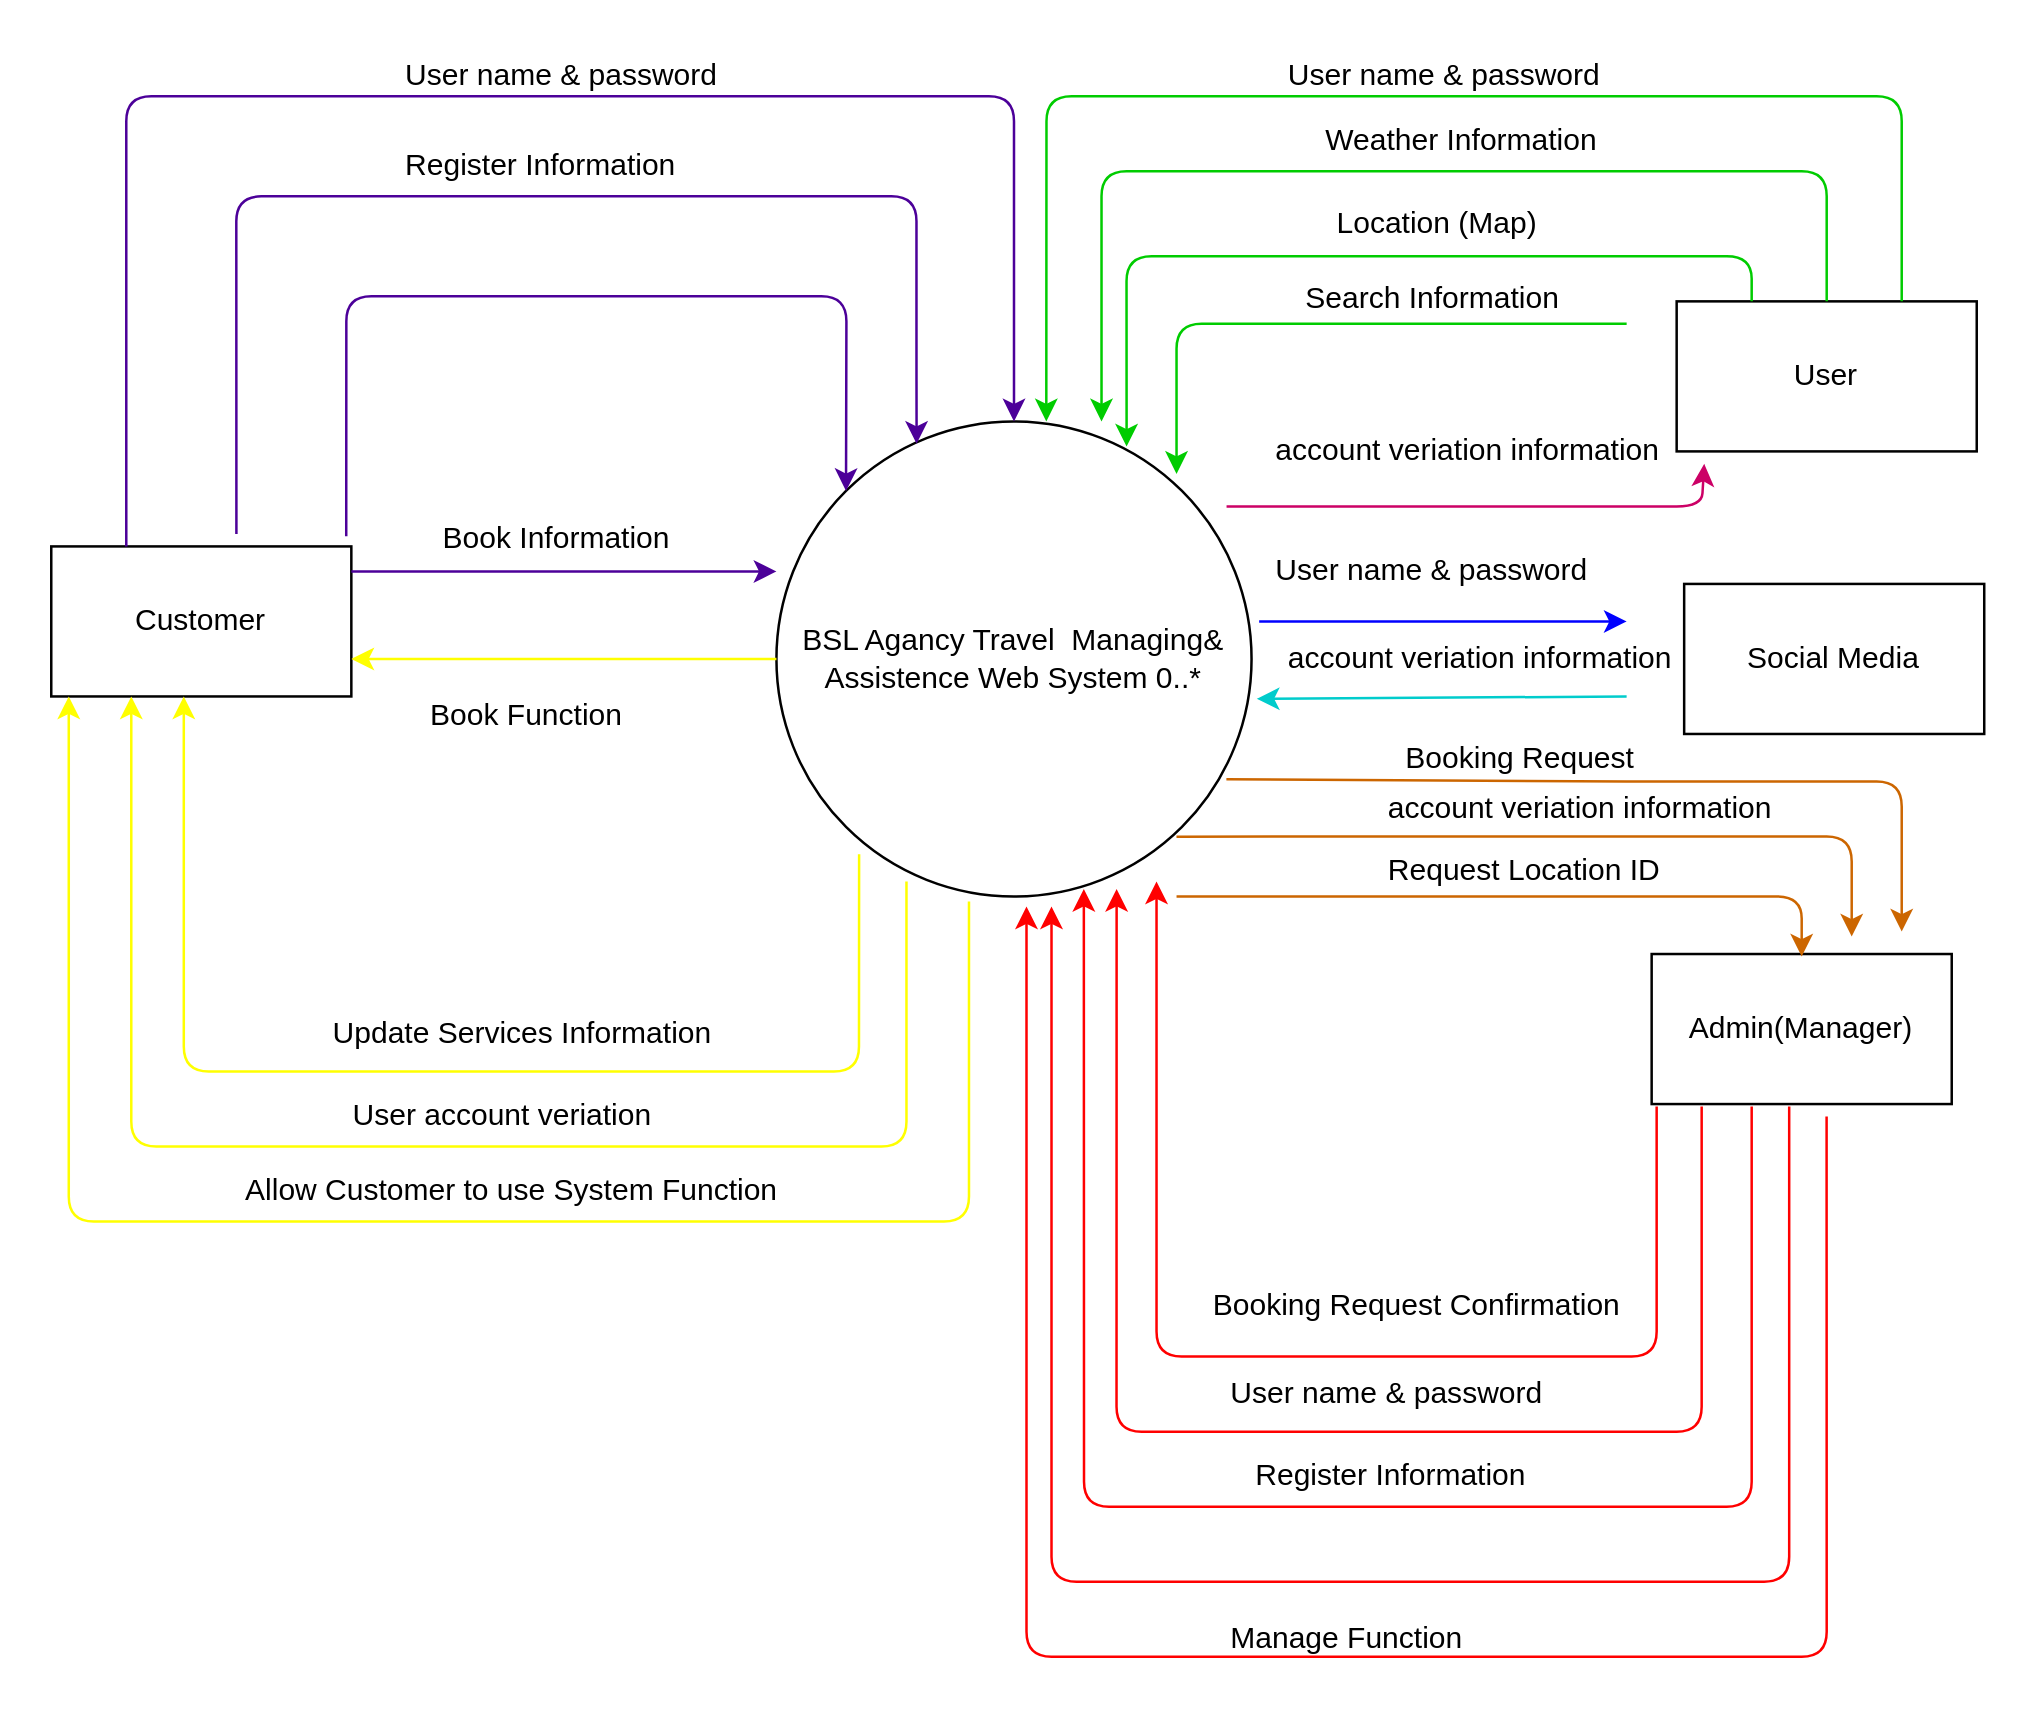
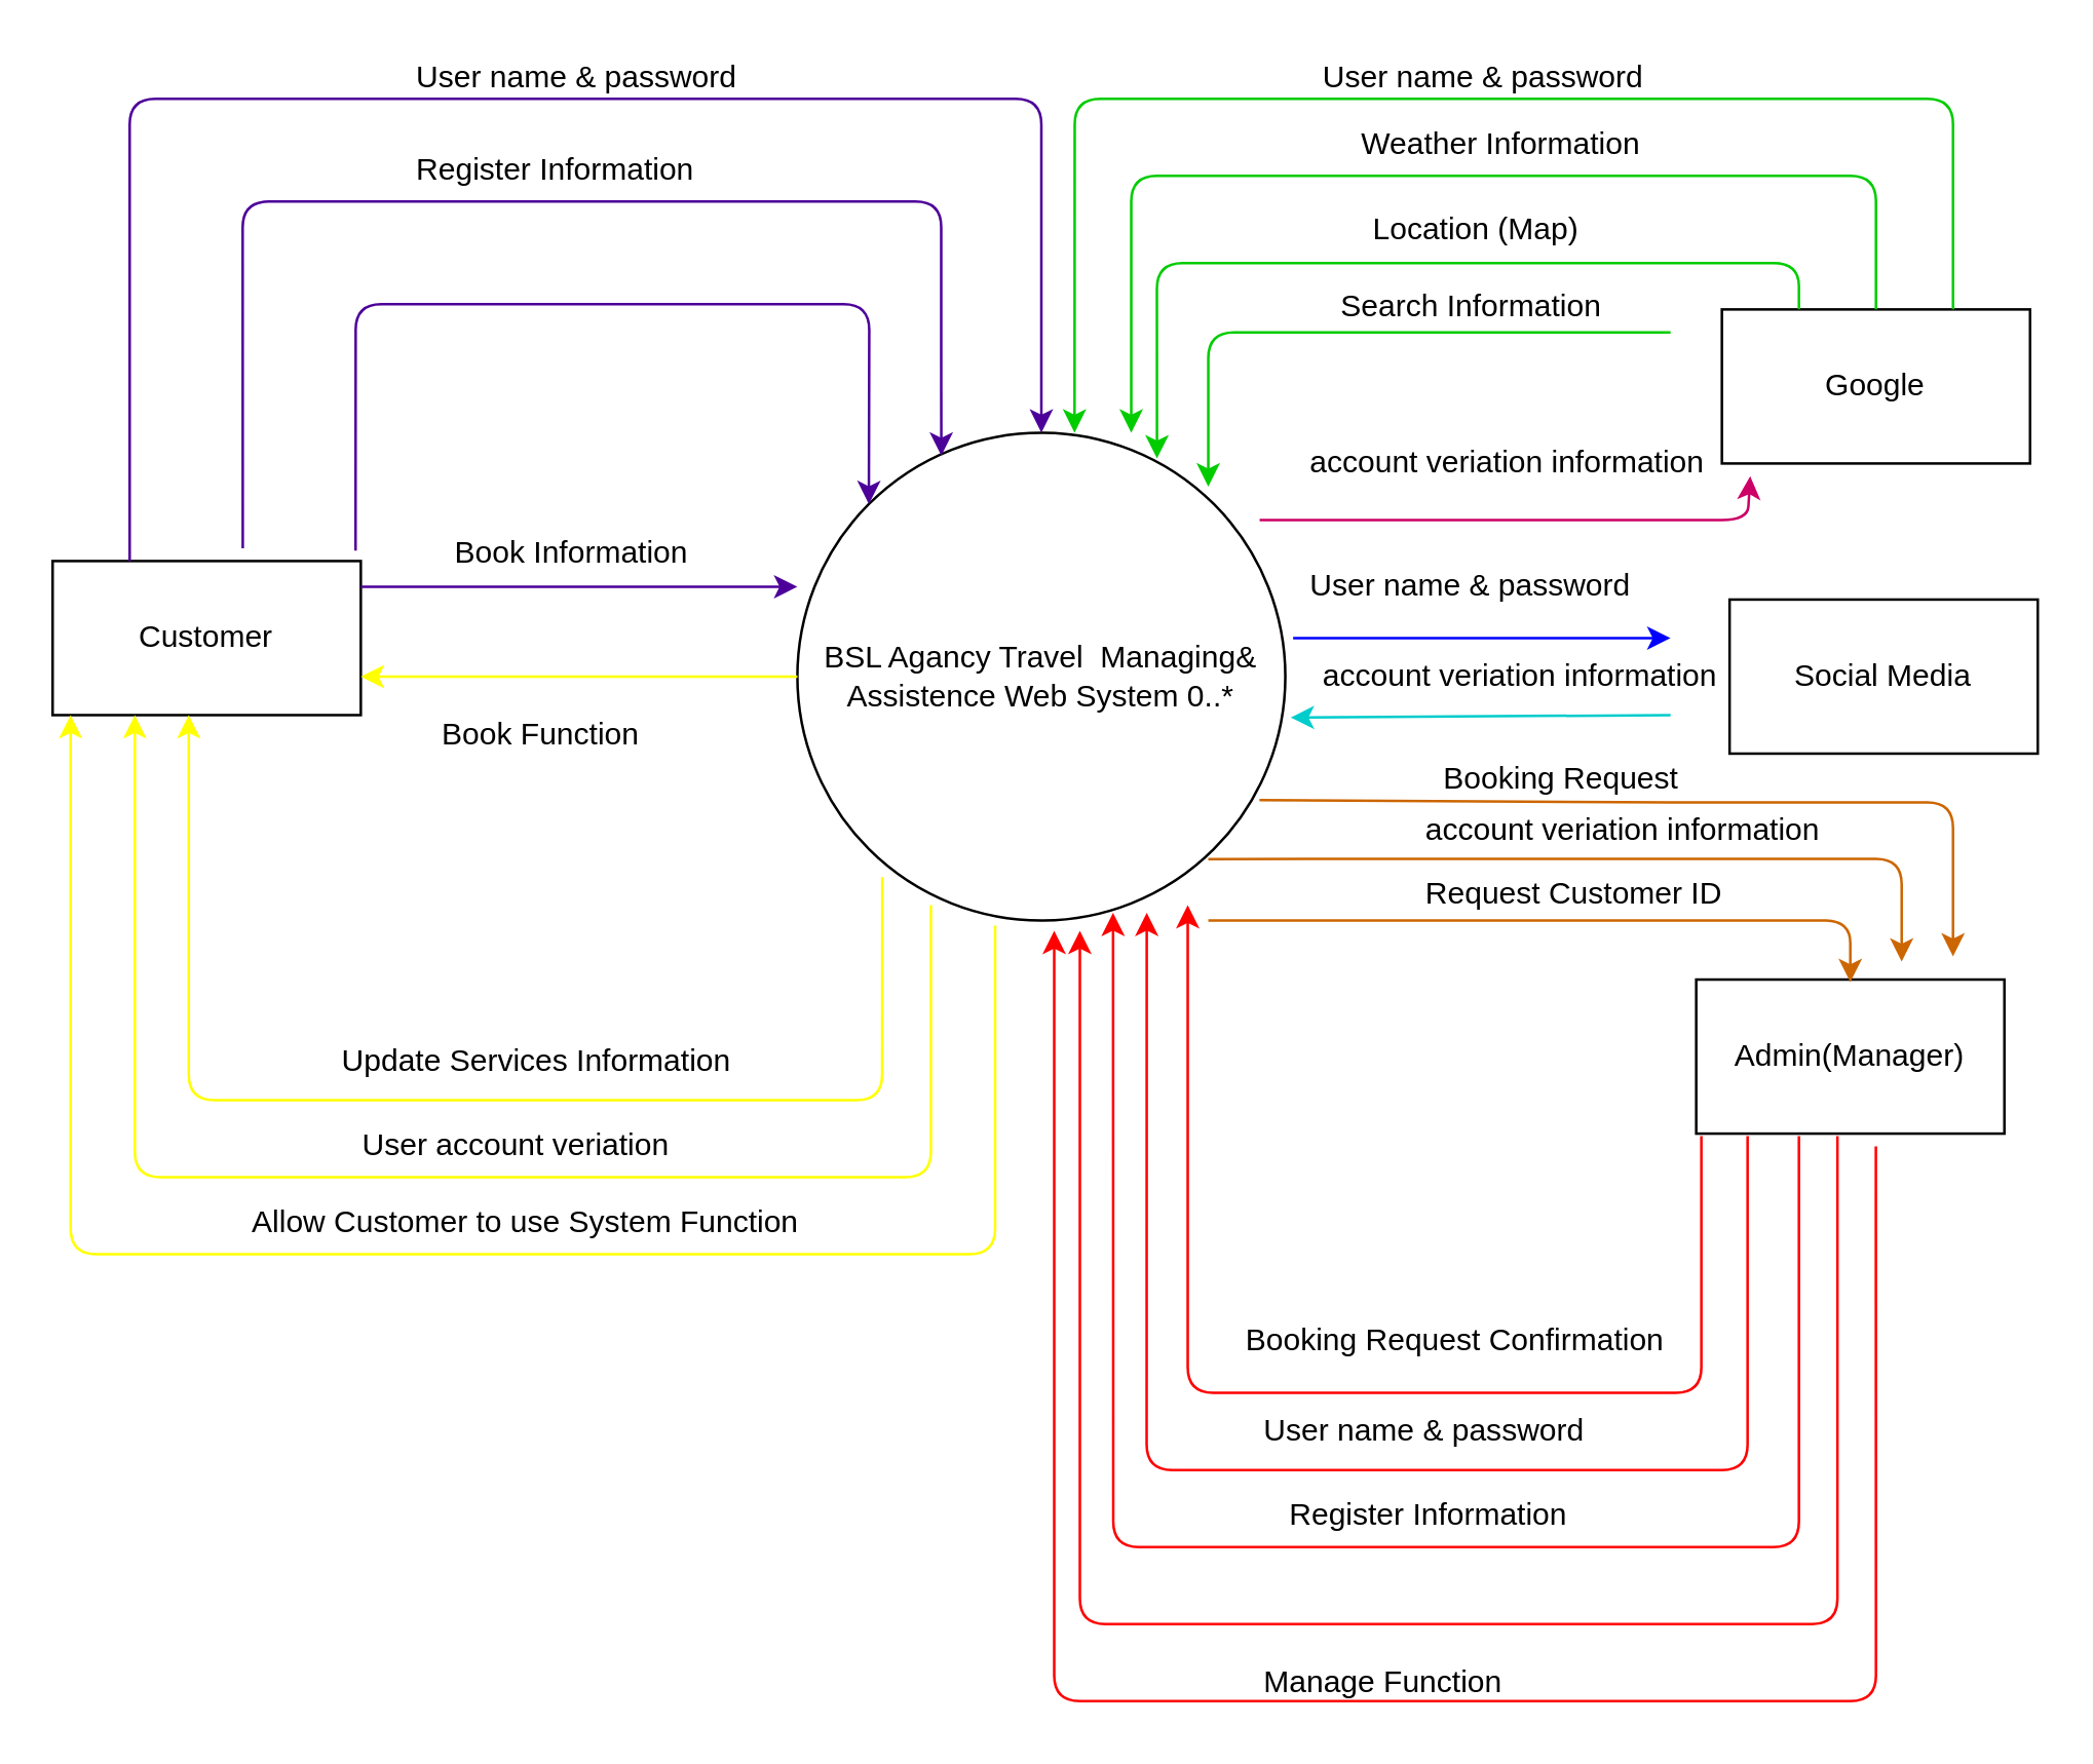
- <mxCell id="12" value="User" style="rounded=0;whiteSpace=wrap;html=1;" vertex="1" parent="1"><mxGeometry x="670" y="120" width="120" height="60" as="geometry" /></mxCell>
+ <mxCell id="12" value="Google" style="rounded=0;whiteSpace=wrap;html=1;" vertex="1" parent="1"><mxGeometry x="670" y="120" width="120" height="60" as="geometry" /></mxCell>
- <mxCell id="46" value="Request Location ID" style="text;html=1;resizable=0;points=[];autosize=1;align=left;verticalAlign=top;spacingTop=-4;" vertex="1" parent="1"><mxGeometry x="553" y="338" width="130" height="20" as="geometry" /></mxCell>
+ <mxCell id="46" value="Request Customer ID" style="text;html=1;resizable=0;points=[];autosize=1;align=left;verticalAlign=top;spacingTop=-4;" vertex="1" parent="1"><mxGeometry x="553" y="338" width="130" height="20" as="geometry" /></mxCell>
